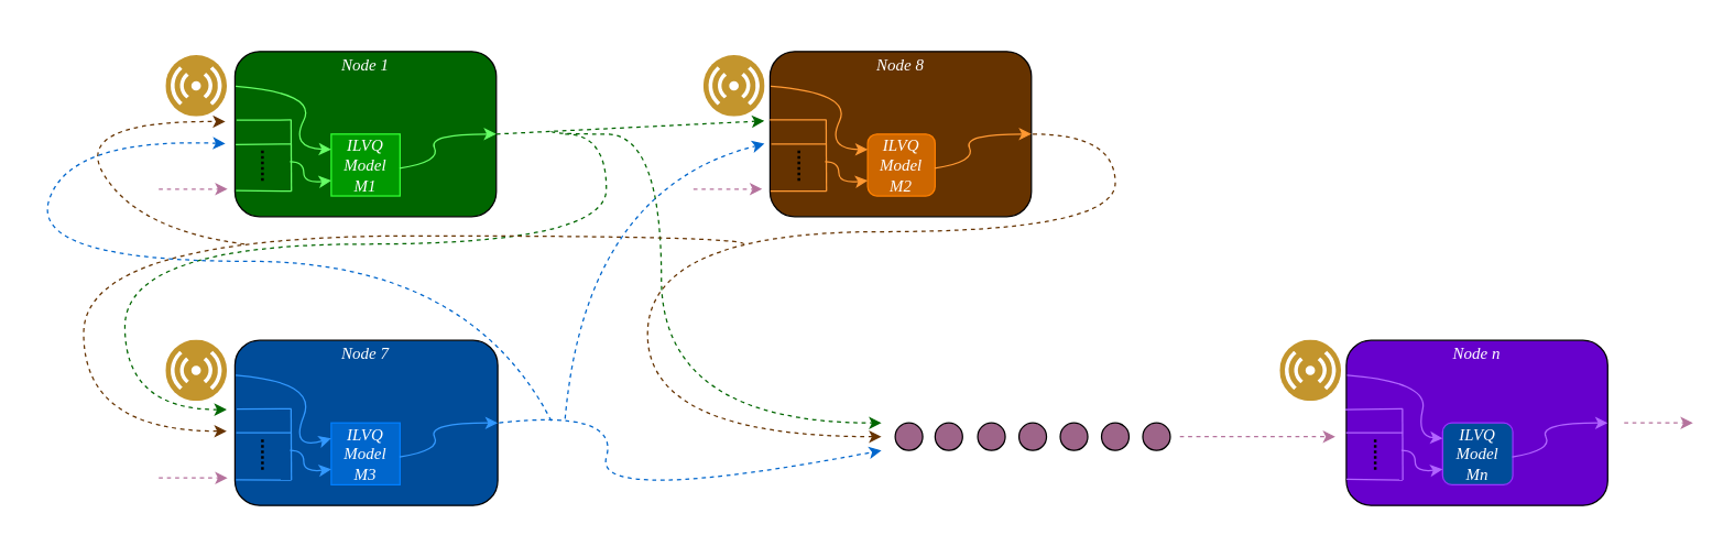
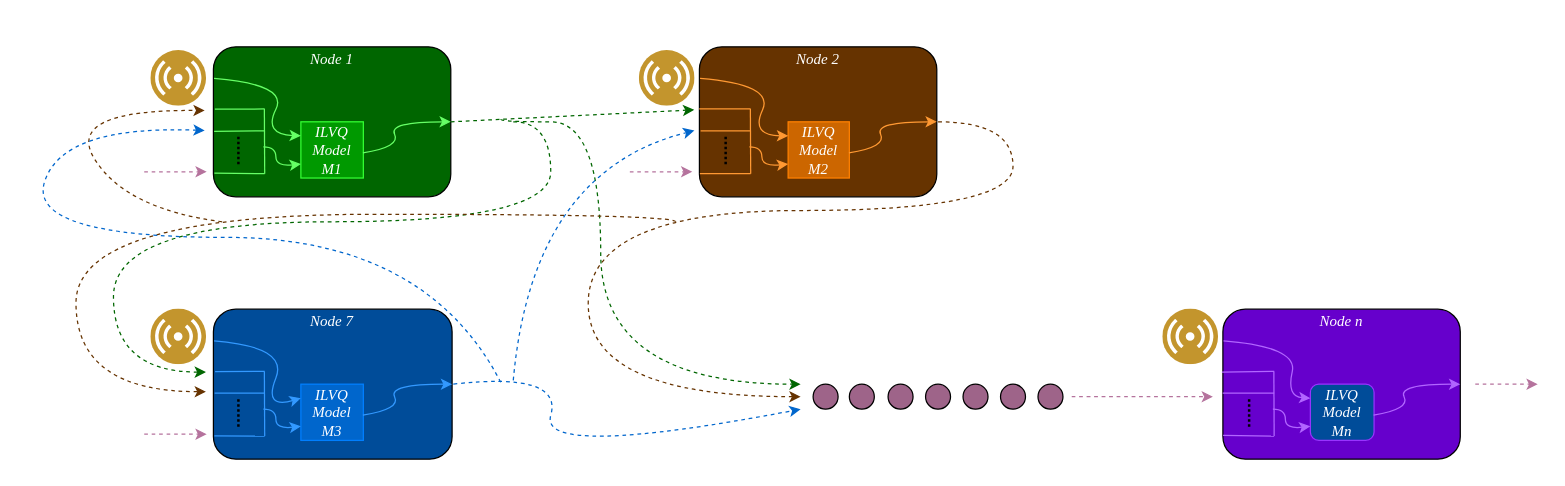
- <mxCell id="13" value="&lt;font face=&quot;Verdana&quot;&gt;&lt;i&gt;Node 8&lt;/i&gt;&lt;/font&gt;" style="text;html=1;align=center;verticalAlign=middle;whiteSpace=wrap;rounded=0;fontColor=#FFFFFF;" parent="1" vertex="1"><mxGeometry x="624" y="37" width="60" height="20" as="geometry" /></mxCell>
+ <mxCell id="13" value="&lt;font face=&quot;Verdana&quot;&gt;&lt;i&gt;Node 2&lt;/i&gt;&lt;/font&gt;" style="text;html=1;align=center;verticalAlign=middle;whiteSpace=wrap;rounded=0;fontColor=#FFFFFF;" parent="1" vertex="1"><mxGeometry x="624" y="37" width="60" height="20" as="geometry" /></mxCell>
- <mxCell id="14" value="&lt;font face=&quot;Verdana&quot; color=&quot;#ffffff&quot;&gt;&lt;i style=&quot;&quot;&gt;ILVQ Model&lt;/i&gt;&lt;/font&gt;&lt;div&gt;&lt;font face=&quot;Verdana&quot; color=&quot;#ffffff&quot;&gt;&lt;i style=&quot;&quot;&gt;M2&lt;/i&gt;&lt;/font&gt;&lt;/div&gt;" style="rounded=1;whiteSpace=wrap;html=1;strokeColor=#FF8000;fillColor=#CC6600;" parent="1" vertex="1"><mxGeometry x="630" y="97" width="49" height="45" as="geometry" /></mxCell>
+ <mxCell id="14" value="&lt;font face=&quot;Verdana&quot; color=&quot;#ffffff&quot;&gt;&lt;i style=&quot;&quot;&gt;ILVQ Model&lt;/i&gt;&lt;/font&gt;&lt;div&gt;&lt;font face=&quot;Verdana&quot; color=&quot;#ffffff&quot;&gt;&lt;i style=&quot;&quot;&gt;M2&lt;/i&gt;&lt;/font&gt;&lt;/div&gt;" style="whiteSpace=wrap;html=1;strokeColor=#FF8000;fillColor=#CC6600;rounded=0;" parent="1" vertex="1"><mxGeometry x="630" y="97" width="49" height="45" as="geometry" /></mxCell>
